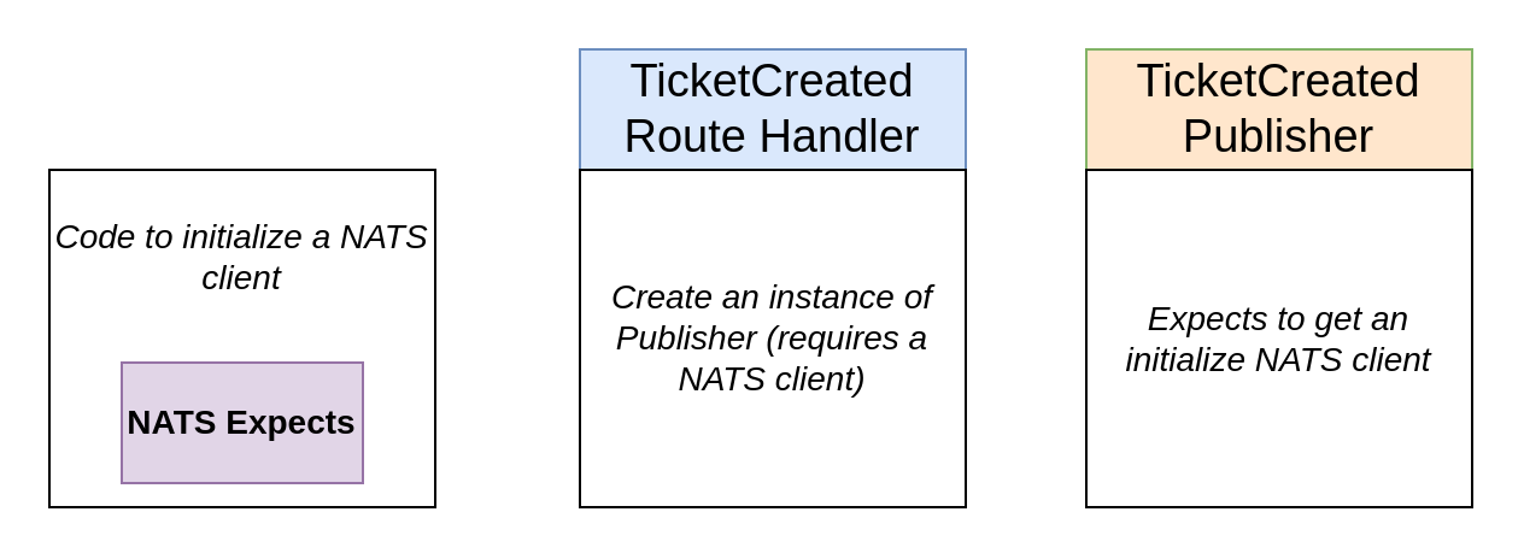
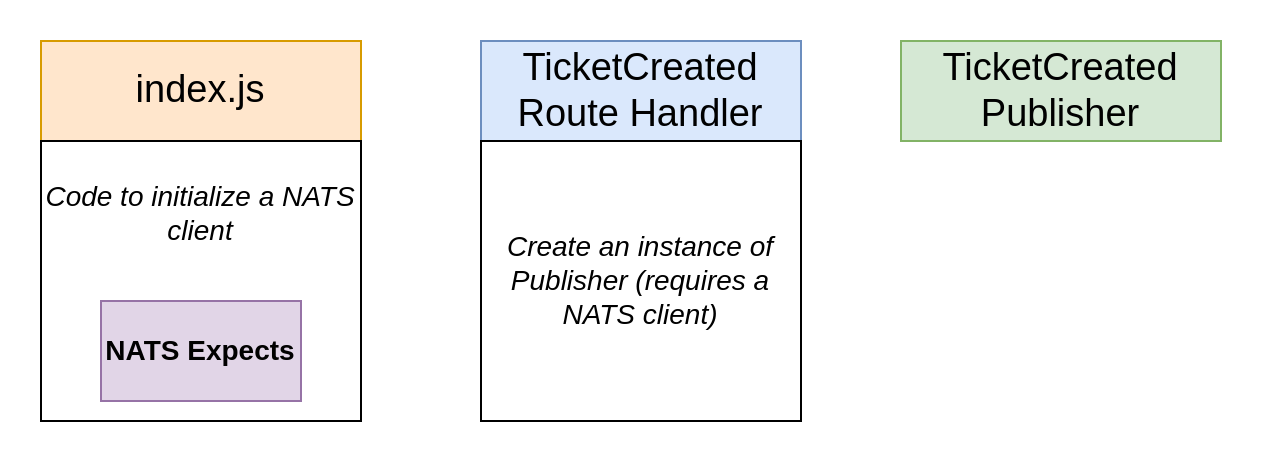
+ <mxCell id="2" value="index.js" style="rounded=0;whiteSpace=wrap;html=1;fontStyle=0;fontSize=19;fillColor=#ffe6cc;strokeColor=#d79b00;" vertex="1" parent="1"><mxGeometry x="20" y="20" width="160" height="50" as="geometry" /></mxCell>
- <mxCell id="3" value="TicketCreated Publisher" style="rounded=0;whiteSpace=wrap;html=1;fontStyle=0;fontSize=19;fillColor=#ffe6cc;strokeColor=#82b366;" vertex="1" parent="1"><mxGeometry x="450" y="20" width="160" height="50" as="geometry" /></mxCell>
+ <mxCell id="3" value="TicketCreated Publisher" style="rounded=0;whiteSpace=wrap;html=1;fontStyle=0;fontSize=19;fillColor=#d5e8d4;strokeColor=#82b366;" vertex="1" parent="1"><mxGeometry x="450" y="20" width="160" height="50" as="geometry" /></mxCell>
- <mxCell id="4" value="&lt;i style=&quot;font-size: 14px;&quot;&gt;Expects to get an initialize NATS client&lt;/i&gt;" style="rounded=0;whiteSpace=wrap;html=1;fontStyle=0;fontSize=14;" vertex="1" parent="1"><mxGeometry x="450" y="70" width="160" height="140" as="geometry" /></mxCell>
